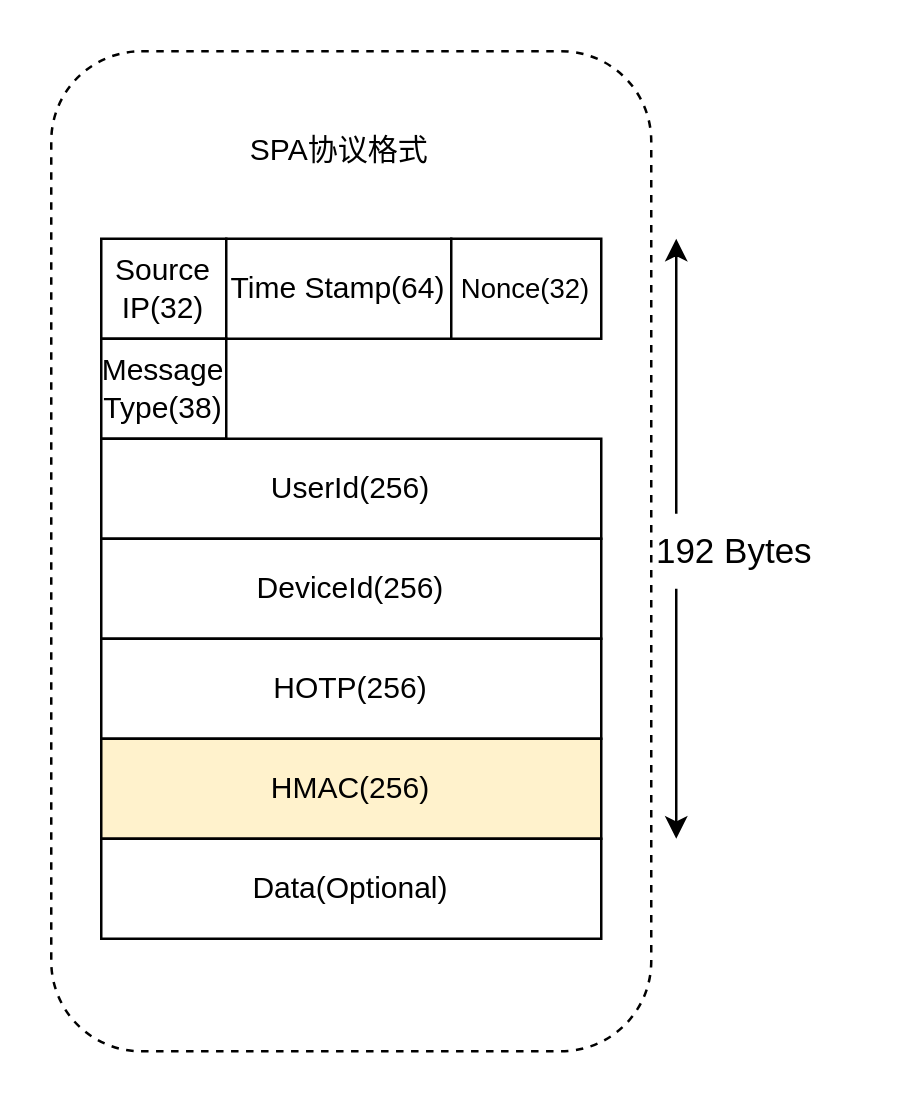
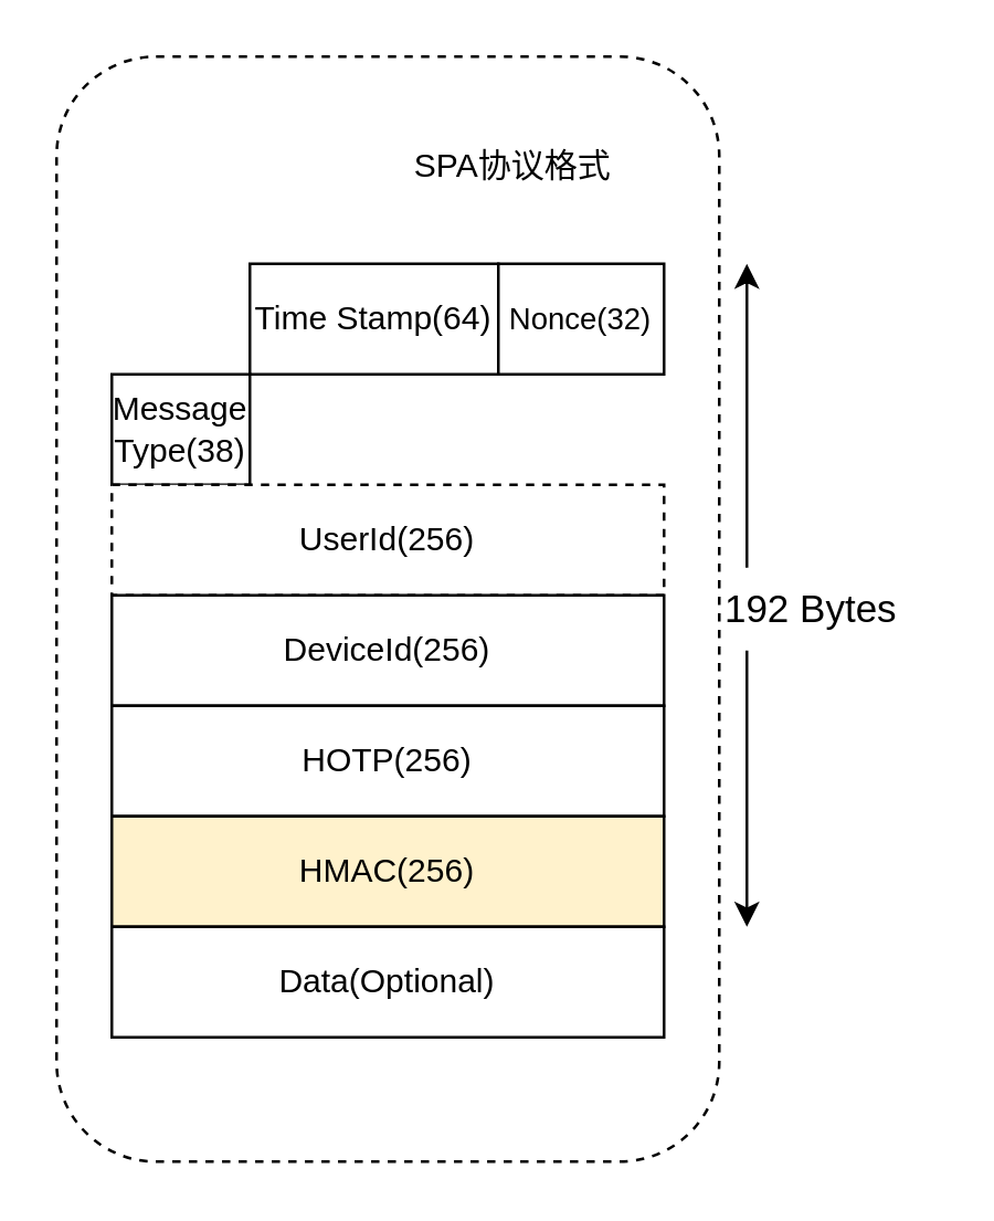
- <mxCell id="15" value="SPA协议格式" style="text;html=1;align=center;verticalAlign=middle;resizable=0;points=[];autosize=1;strokeColor=none;fillColor=none;" vertex="1" parent="1"><mxGeometry x="90" y="45" width="90" height="30" as="geometry" /></mxCell>
+ <mxCell id="15" value="SPA协议格式" style="text;html=1;align=center;verticalAlign=middle;resizable=0;points=[];autosize=1;strokeColor=none;fillColor=none;" vertex="1" parent="1"><mxGeometry x="140" y="45" width="90" height="30" as="geometry" /></mxCell>
- <mxCell id="3" value="&lt;font style=&quot;font-size: 12px;&quot;&gt;Source IP(32)&lt;/font&gt;" style="rounded=0;whiteSpace=wrap;html=1;" vertex="1" parent="1"><mxGeometry x="40" y="95" width="50" height="40" as="geometry" /></mxCell>
- <mxCell id="7" value="&lt;font style=&quot;font-size: 12px;&quot;&gt;UserId(256)&lt;/font&gt;" style="rounded=0;whiteSpace=wrap;html=1;" vertex="1" parent="1"><mxGeometry x="40" y="175" width="200" height="40" as="geometry" /></mxCell>
+ <mxCell id="7" value="&lt;font style=&quot;font-size: 12px;&quot;&gt;UserId(256)&lt;/font&gt;" style="rounded=0;whiteSpace=wrap;html=1;dashed=1;" vertex="1" parent="1"><mxGeometry x="40" y="175" width="200" height="40" as="geometry" /></mxCell>
